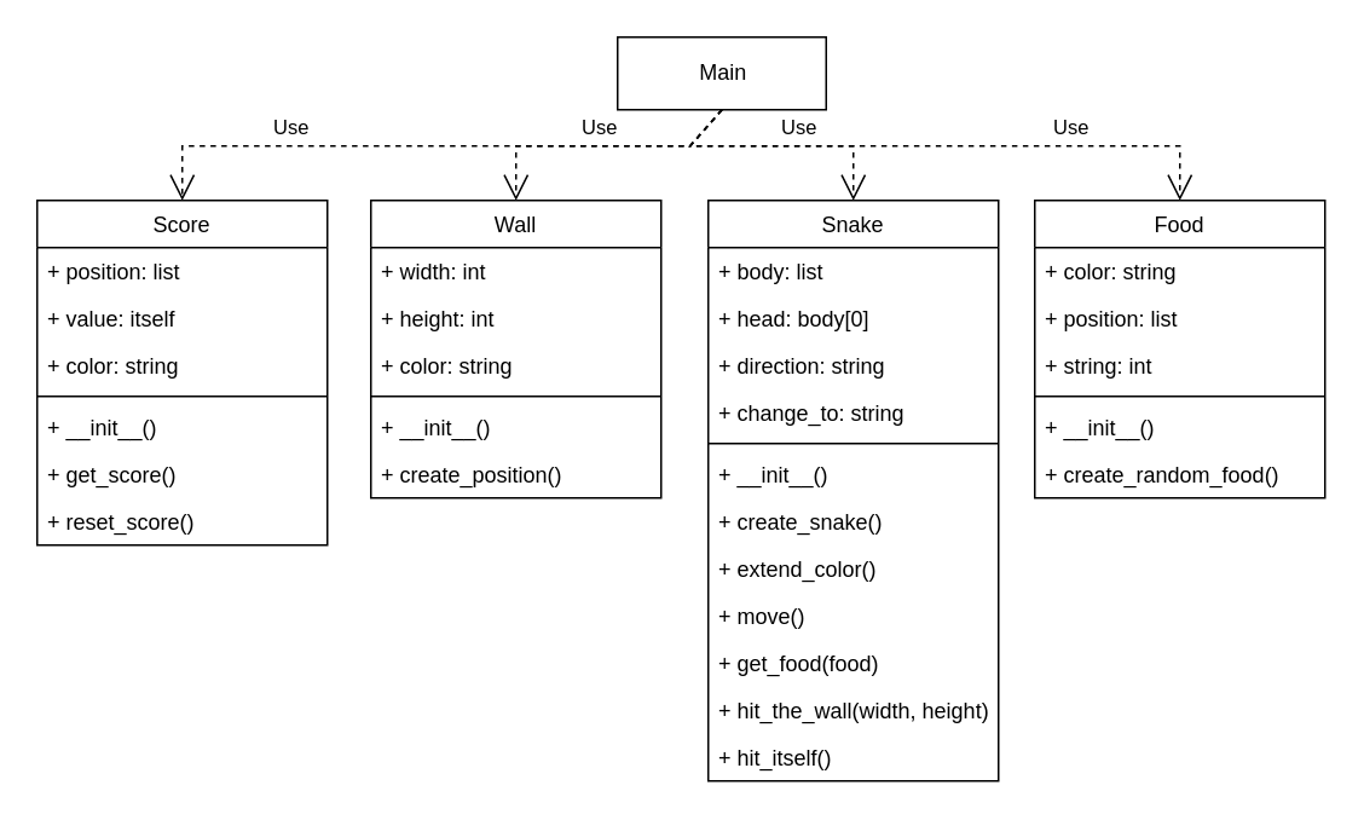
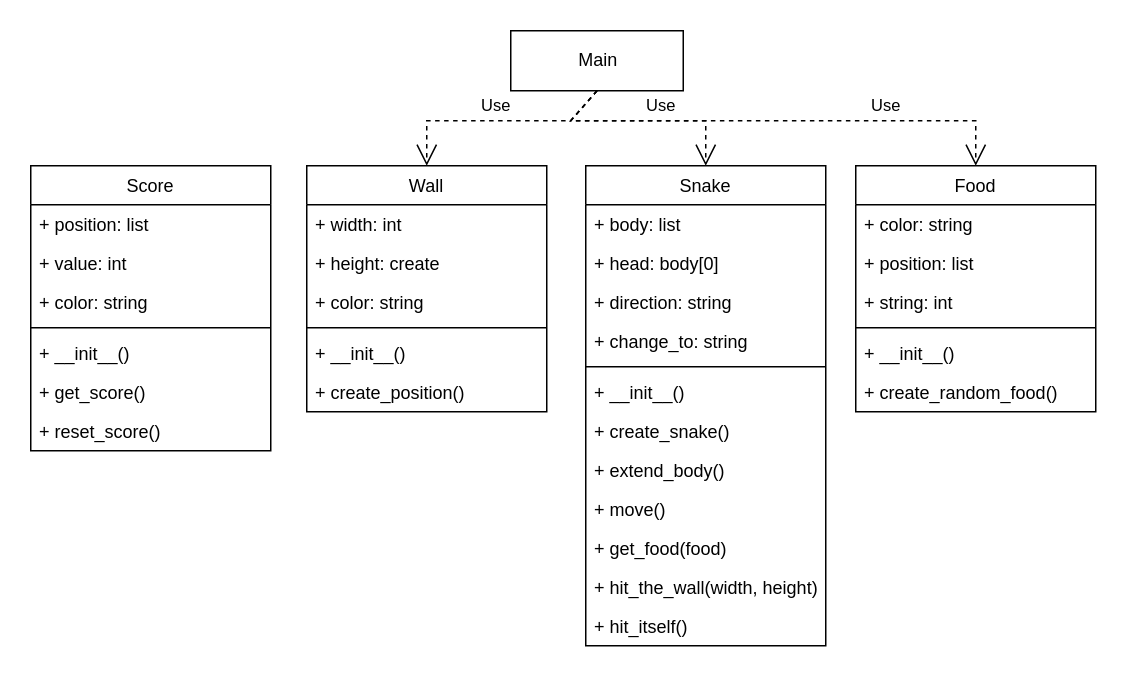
- <mxCell id="38" value="Use" style="endArrow=open;endSize=12;dashed=1;html=1;rounded=0;exitX=0.5;exitY=1;exitDx=0;exitDy=0;entryX=0.5;entryY=0;entryDx=0;entryDy=0;" parent="1" source="15" target="30" edge="1"><mxGeometry x="0.468" y="-10" width="160" relative="1" as="geometry"><mxPoint x="330" y="60" as="sourcePoint" /><mxPoint x="450" y="180" as="targetPoint" /><Array as="points"><mxPoint x="380" y="80" /><mxPoint x="100" y="80" /></Array><mxPoint as="offset" /></mxGeometry></mxCell>
- <mxCell id="32" value="+ value: itself" style="text;align=left;verticalAlign=top;spacingLeft=4;spacingRight=4;overflow=hidden;rotatable=0;points=[[0,0.5],[1,0.5]];portConstraint=eastwest;rounded=0;shadow=0;html=0;" parent="30" vertex="1"><mxGeometry y="52" width="160" height="26" as="geometry" /></mxCell>
+ <mxCell id="32" value="+ value: int" style="text;align=left;verticalAlign=top;spacingLeft=4;spacingRight=4;overflow=hidden;rotatable=0;points=[[0,0.5],[1,0.5]];portConstraint=eastwest;rounded=0;shadow=0;html=0;" parent="30" vertex="1"><mxGeometry y="52" width="160" height="26" as="geometry" /></mxCell>
- <mxCell id="25" value="+ height: int" style="text;align=left;verticalAlign=top;spacingLeft=4;spacingRight=4;overflow=hidden;rotatable=0;points=[[0,0.5],[1,0.5]];portConstraint=eastwest;rounded=0;shadow=0;html=0;" parent="23" vertex="1"><mxGeometry y="52" width="160" height="26" as="geometry" /></mxCell>
+ <mxCell id="25" value="+ height: create" style="text;align=left;verticalAlign=top;spacingLeft=4;spacingRight=4;overflow=hidden;rotatable=0;points=[[0,0.5],[1,0.5]];portConstraint=eastwest;rounded=0;shadow=0;html=0;" parent="23" vertex="1"><mxGeometry y="52" width="160" height="26" as="geometry" /></mxCell>
- <mxCell id="10" value="+ extend_color()" style="text;align=left;verticalAlign=top;spacingLeft=4;spacingRight=4;overflow=hidden;rotatable=0;points=[[0,0.5],[1,0.5]];portConstraint=eastwest;" parent="2" vertex="1"><mxGeometry y="190" width="160" height="26" as="geometry" /></mxCell>
+ <mxCell id="10" value="+ extend_body()" style="text;align=left;verticalAlign=top;spacingLeft=4;spacingRight=4;overflow=hidden;rotatable=0;points=[[0,0.5],[1,0.5]];portConstraint=eastwest;" parent="2" vertex="1"><mxGeometry y="190" width="160" height="26" as="geometry" /></mxCell>
